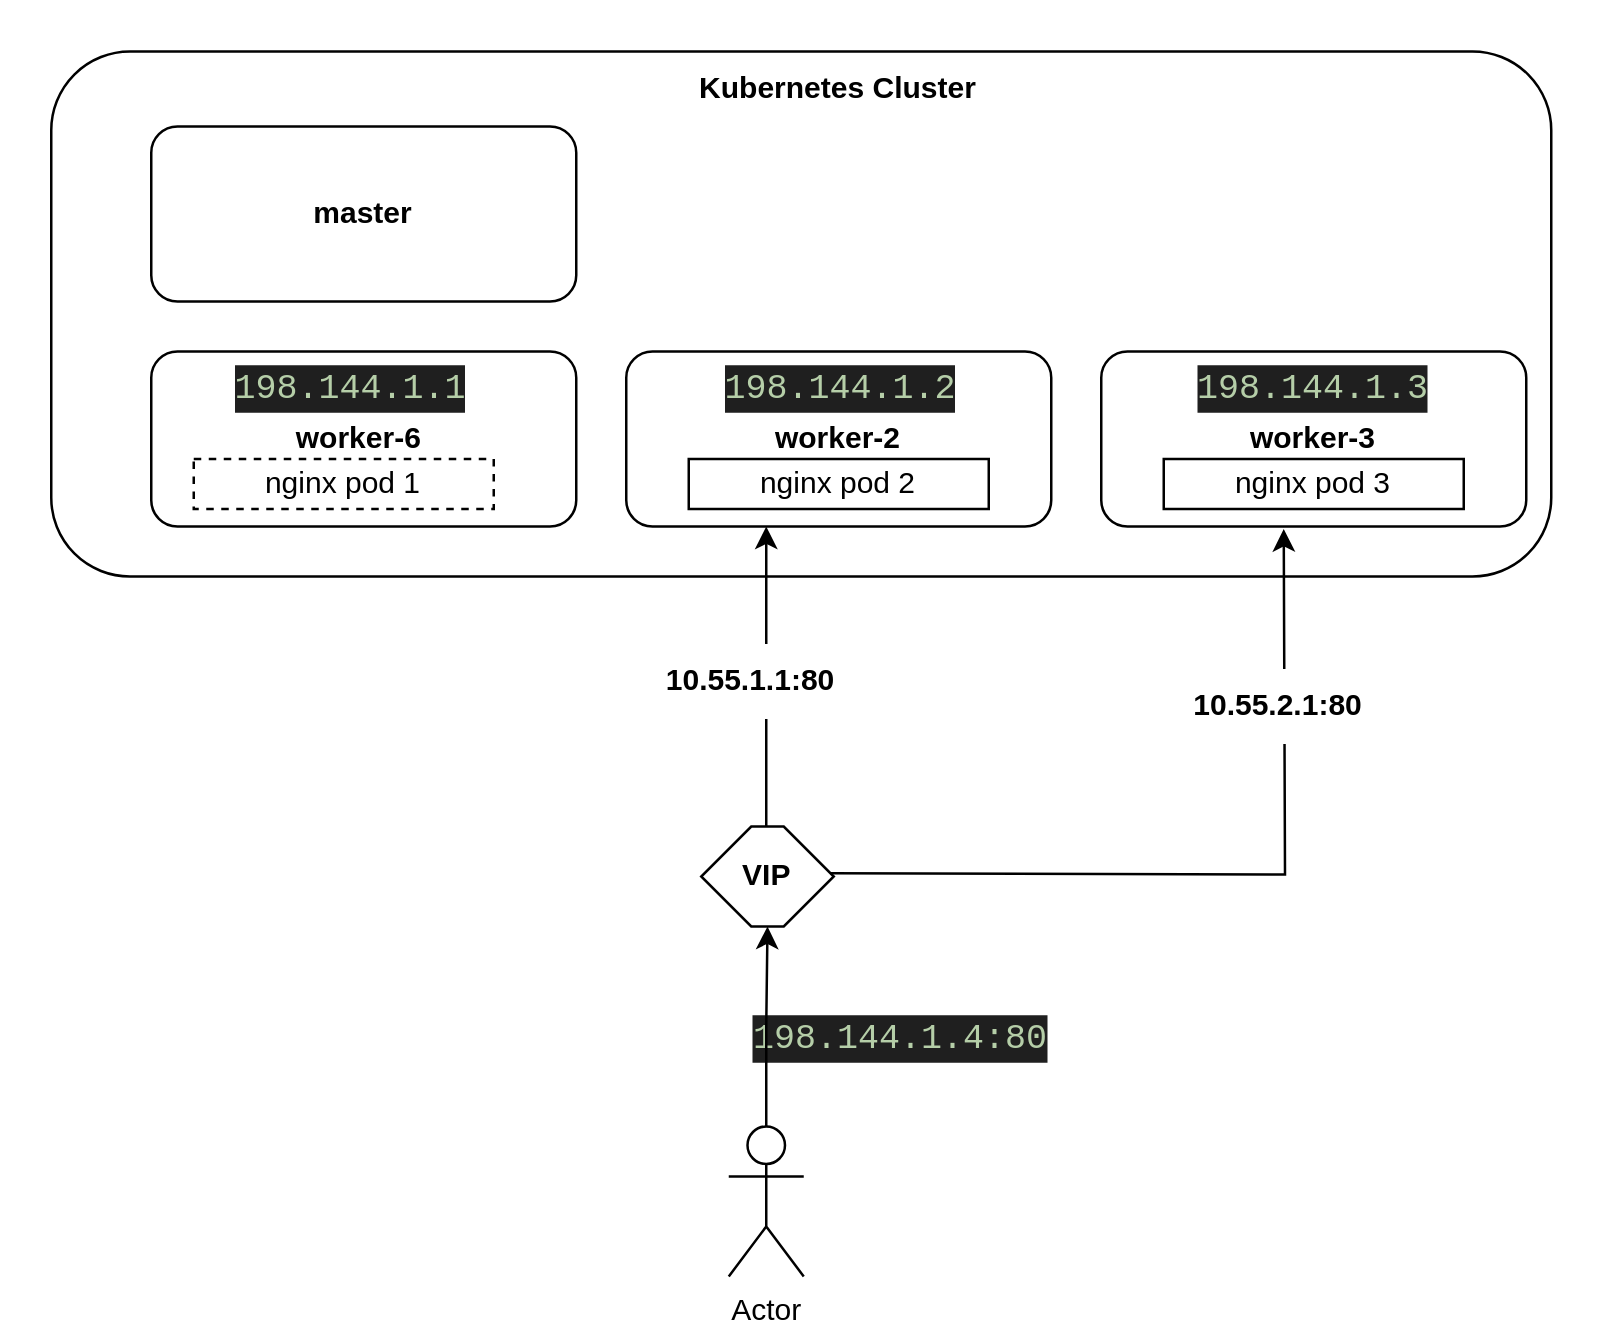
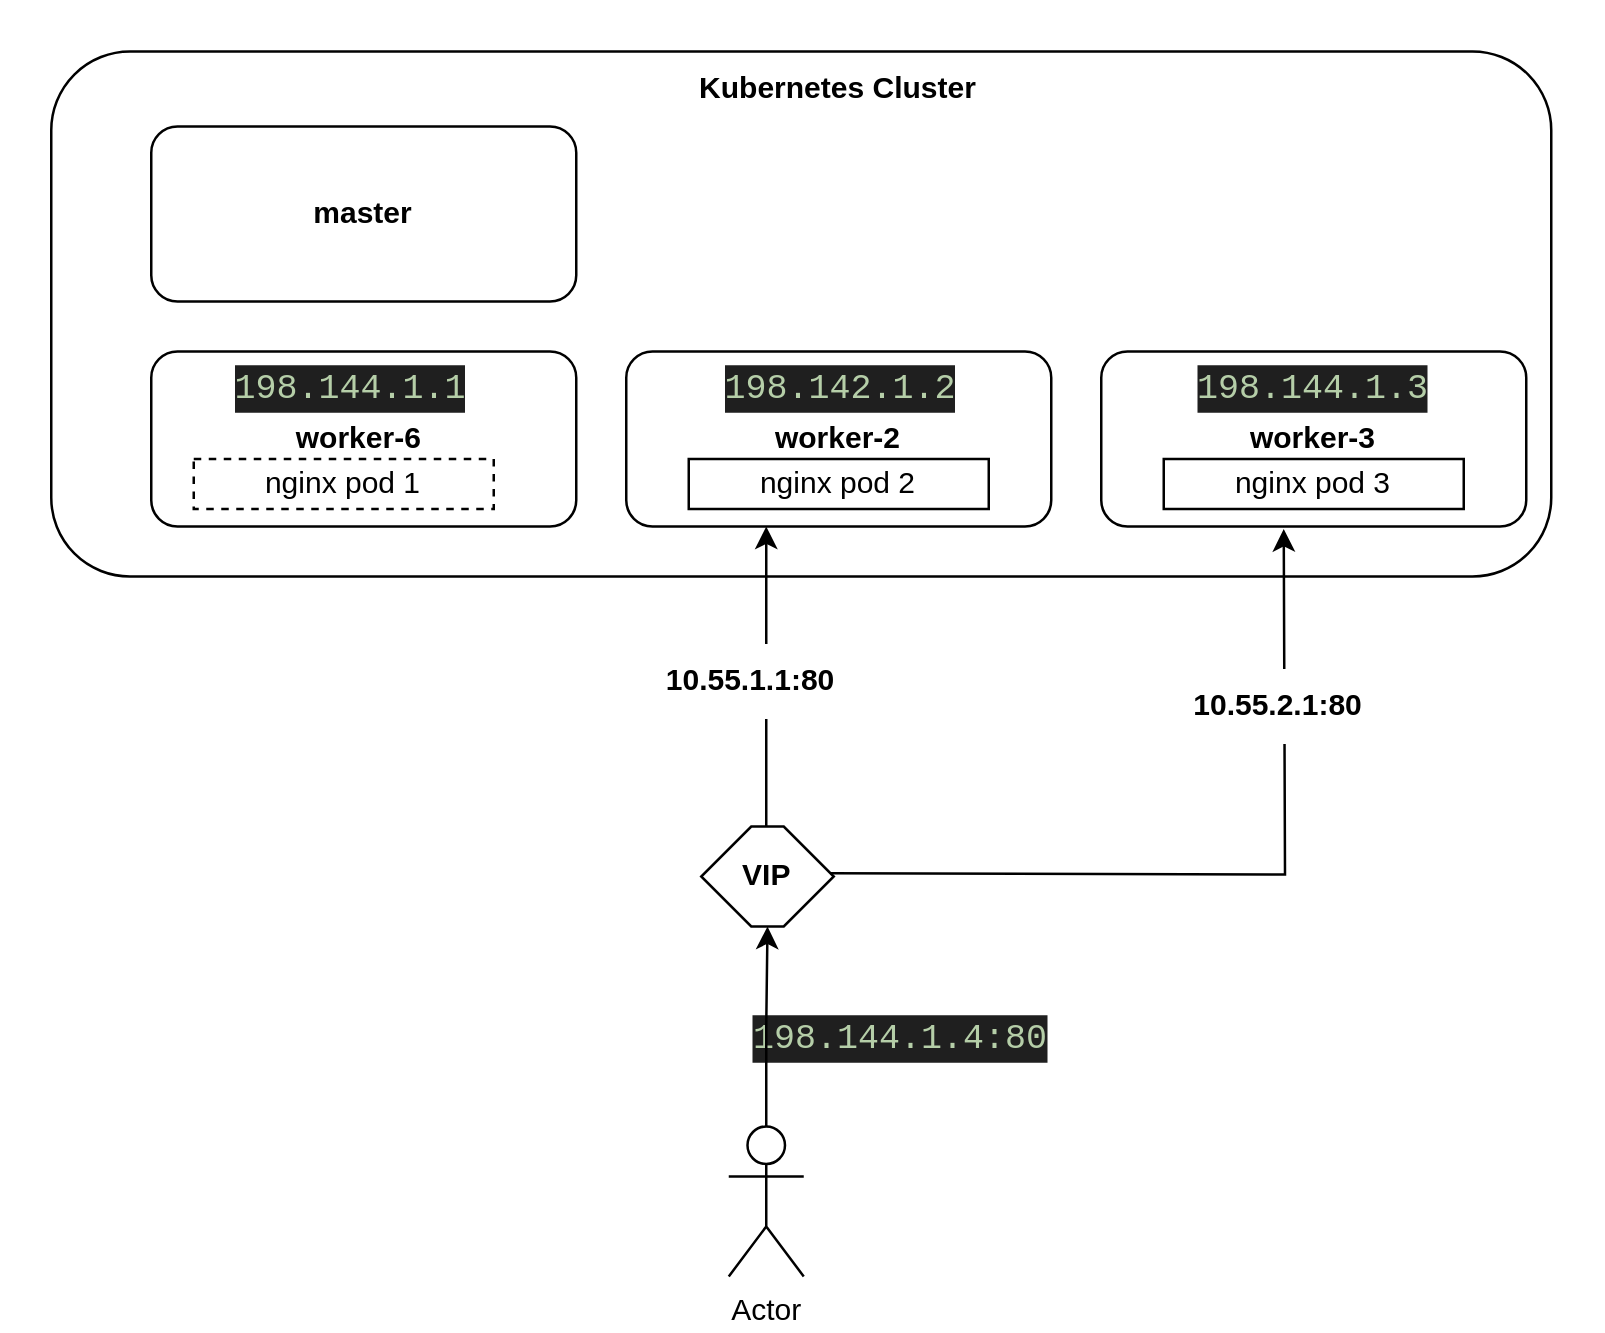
- <mxCell id="21" value="&lt;div style=&quot;background-color: rgb(31, 31, 31); font-family: Consolas, &amp;quot;Courier New&amp;quot;, monospace; font-size: 14px; line-height: 19px; white-space: pre;&quot;&gt;&lt;font color=&quot;#b5cea8&quot;&gt;198.144.1.2&lt;/font&gt;&lt;/div&gt;" style="text;html=1;align=center;verticalAlign=middle;whiteSpace=wrap;rounded=0;" vertex="1" parent="1"><mxGeometry x="276" y="140" width="120" height="30" as="geometry" /></mxCell>
+ <mxCell id="21" value="&lt;div style=&quot;background-color: rgb(31, 31, 31); font-family: Consolas, &amp;quot;Courier New&amp;quot;, monospace; font-size: 14px; line-height: 19px; white-space: pre;&quot;&gt;&lt;font color=&quot;#b5cea8&quot;&gt;198.142.1.2&lt;/font&gt;&lt;/div&gt;" style="text;html=1;align=center;verticalAlign=middle;whiteSpace=wrap;rounded=0;" vertex="1" parent="1"><mxGeometry x="276" y="140" width="120" height="30" as="geometry" /></mxCell>
